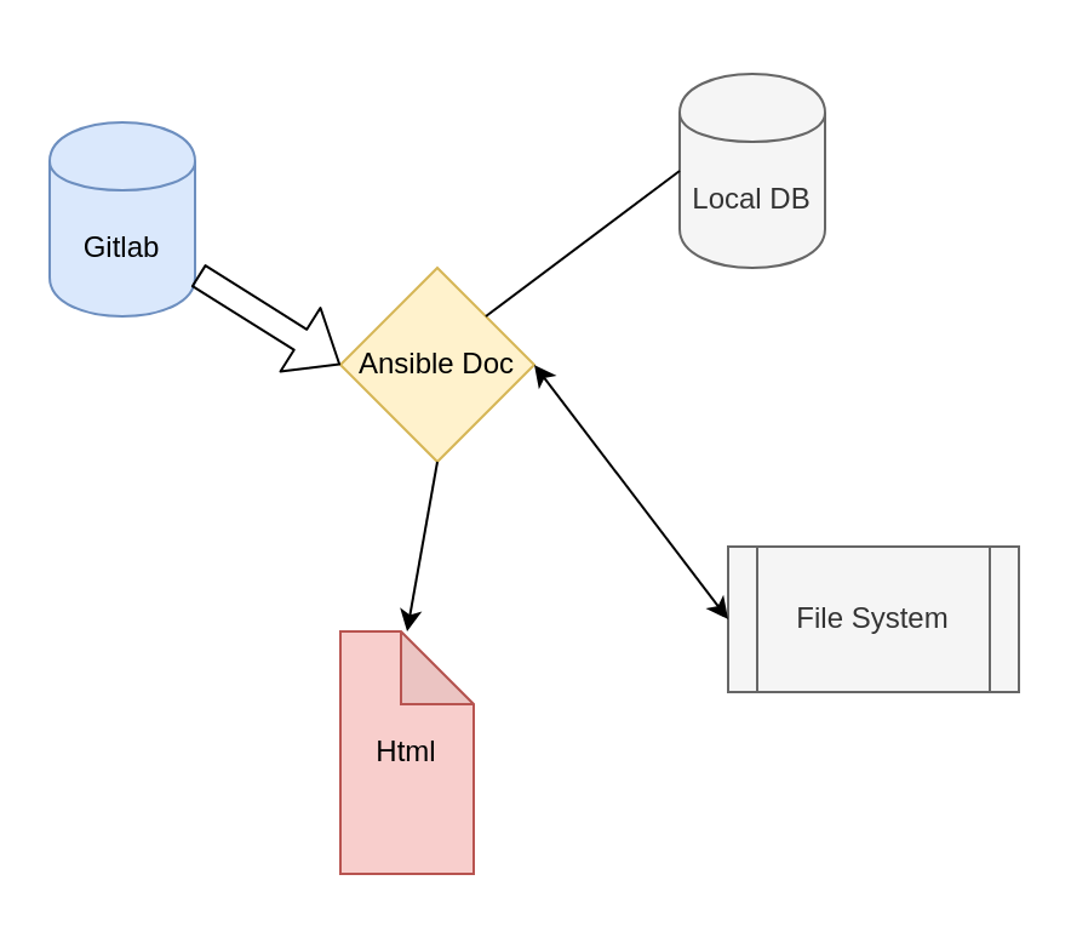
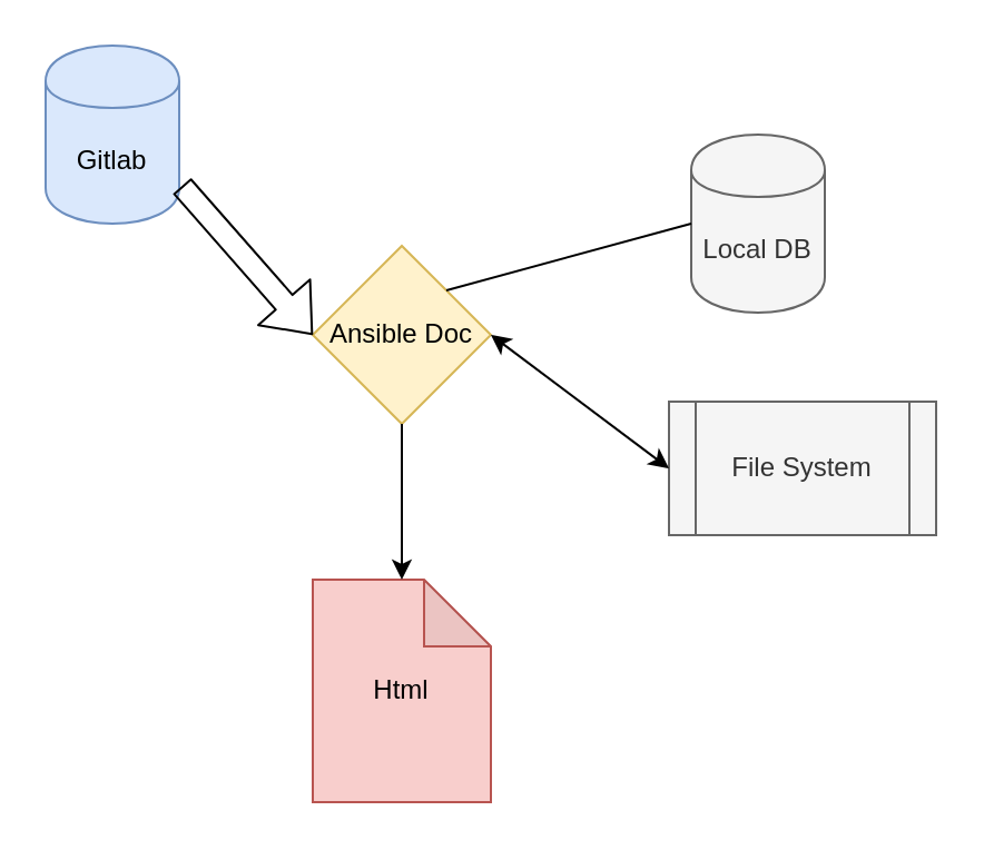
- <mxCell id="9" value="Local DB" style="shape=cylinder;whiteSpace=wrap;html=1;boundedLbl=1;backgroundOutline=1;fillColor=#f5f5f5;strokeColor=#666666;fontColor=#333333;" vertex="1" parent="1"><mxGeometry x="280" y="30" width="60" height="80" as="geometry" /></mxCell>
+ <mxCell id="9" value="Local DB" style="shape=cylinder;whiteSpace=wrap;html=1;boundedLbl=1;backgroundOutline=1;fillColor=#f5f5f5;strokeColor=#666666;fontColor=#333333;" vertex="1" parent="1"><mxGeometry x="310" y="60" width="60" height="80" as="geometry" /></mxCell>
- <mxCell id="2" value="Gitlab" style="shape=cylinder;whiteSpace=wrap;html=1;boundedLbl=1;backgroundOutline=1;fillColor=#dae8fc;strokeColor=#6c8ebf;" vertex="1" parent="1"><mxGeometry x="20" y="50" width="60" height="80" as="geometry" /></mxCell>
+ <mxCell id="2" value="Gitlab" style="shape=cylinder;whiteSpace=wrap;html=1;boundedLbl=1;backgroundOutline=1;fillColor=#dae8fc;strokeColor=#6c8ebf;" vertex="1" parent="1"><mxGeometry x="20" y="20" width="60" height="80" as="geometry" /></mxCell>
- <mxCell id="6" value="File System" style="shape=process;whiteSpace=wrap;html=1;backgroundOutline=1;fillColor=#f5f5f5;strokeColor=#666666;fontColor=#333333;" vertex="1" parent="1"><mxGeometry x="300" y="225" width="120" height="60" as="geometry" /></mxCell>
+ <mxCell id="6" value="File System" style="shape=process;whiteSpace=wrap;html=1;backgroundOutline=1;fillColor=#f5f5f5;strokeColor=#666666;fontColor=#333333;" vertex="1" parent="1"><mxGeometry x="300" y="180" width="120" height="60" as="geometry" /></mxCell>
- <mxCell id="4" value="Html" style="shape=note;whiteSpace=wrap;html=1;backgroundOutline=1;darkOpacity=0.05;fillColor=#f8cecc;strokeColor=#b85450;" vertex="1" parent="1"><mxGeometry x="140" y="260" width="55" height="100" as="geometry" /></mxCell>
+ <mxCell id="4" value="Html" style="shape=note;whiteSpace=wrap;html=1;backgroundOutline=1;darkOpacity=0.05;fillColor=#f8cecc;strokeColor=#b85450;" vertex="1" parent="1"><mxGeometry x="140" y="260" width="80" height="100" as="geometry" /></mxCell>
